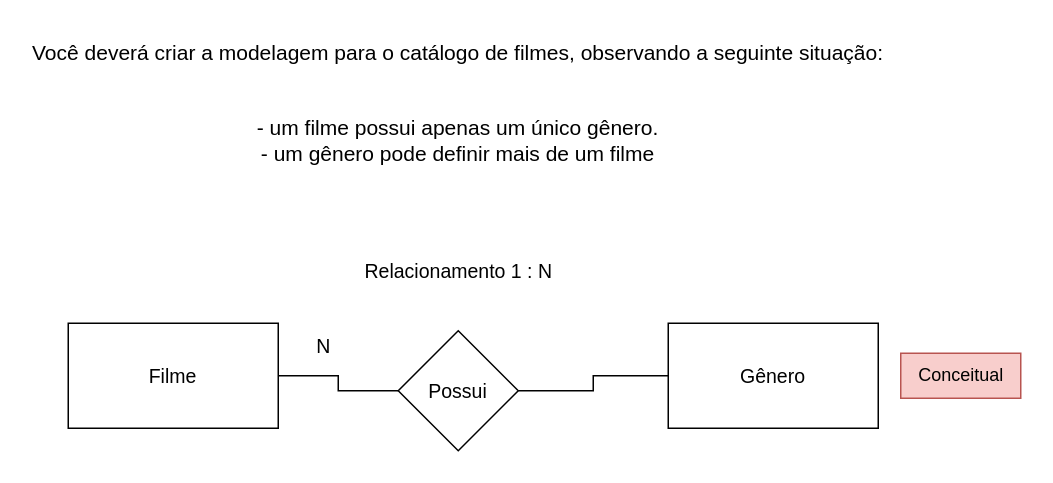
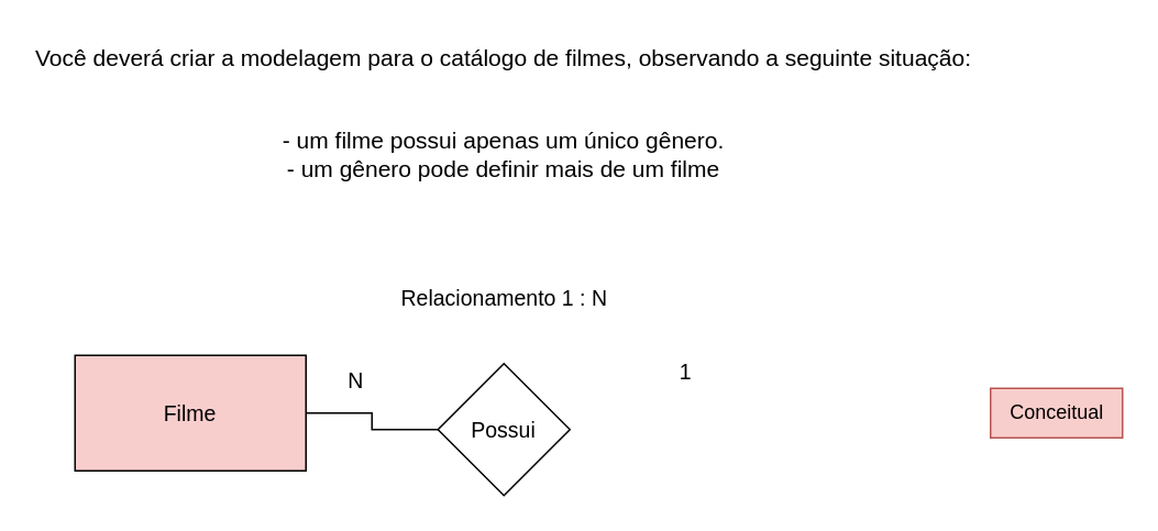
+ <mxCell id="9" value="1" style="text;html=1;align=center;verticalAlign=middle;resizable=0;points=[];autosize=1;strokeColor=none;fillColor=none;fontSize=13;" parent="1" vertex="1"><mxGeometry x="400" y="210" width="30" height="30" as="geometry" /></mxCell>
- <mxCell id="3" value="&lt;font style=&quot;font-size: 13px;&quot;&gt;Filme&lt;/font&gt;" style="rounded=0;whiteSpace=wrap;html=1;" parent="1" vertex="1"><mxGeometry x="45" y="215" width="140" height="70" as="geometry" /></mxCell>
+ <mxCell id="3" value="&lt;font style=&quot;font-size: 13px;&quot;&gt;Filme&lt;/font&gt;" style="rounded=0;whiteSpace=wrap;html=1;fillColor=#f8cecc;" parent="1" vertex="1"><mxGeometry x="45" y="215" width="140" height="70" as="geometry" /></mxCell>
- <mxCell id="4" value="&lt;font style=&quot;font-size: 13px;&quot;&gt;Gênero&lt;/font&gt;" style="rounded=0;whiteSpace=wrap;html=1;" parent="1" vertex="1"><mxGeometry x="445" y="215" width="140" height="70" as="geometry" /></mxCell>
- <mxCell id="6" style="edgeStyle=orthogonalEdgeStyle;rounded=0;orthogonalLoop=1;jettySize=auto;html=1;entryX=0;entryY=0.5;entryDx=0;entryDy=0;endArrow=none;endFill=0;" parent="1" source="7" target="4" edge="1"><mxGeometry relative="1" as="geometry" /></mxCell>
